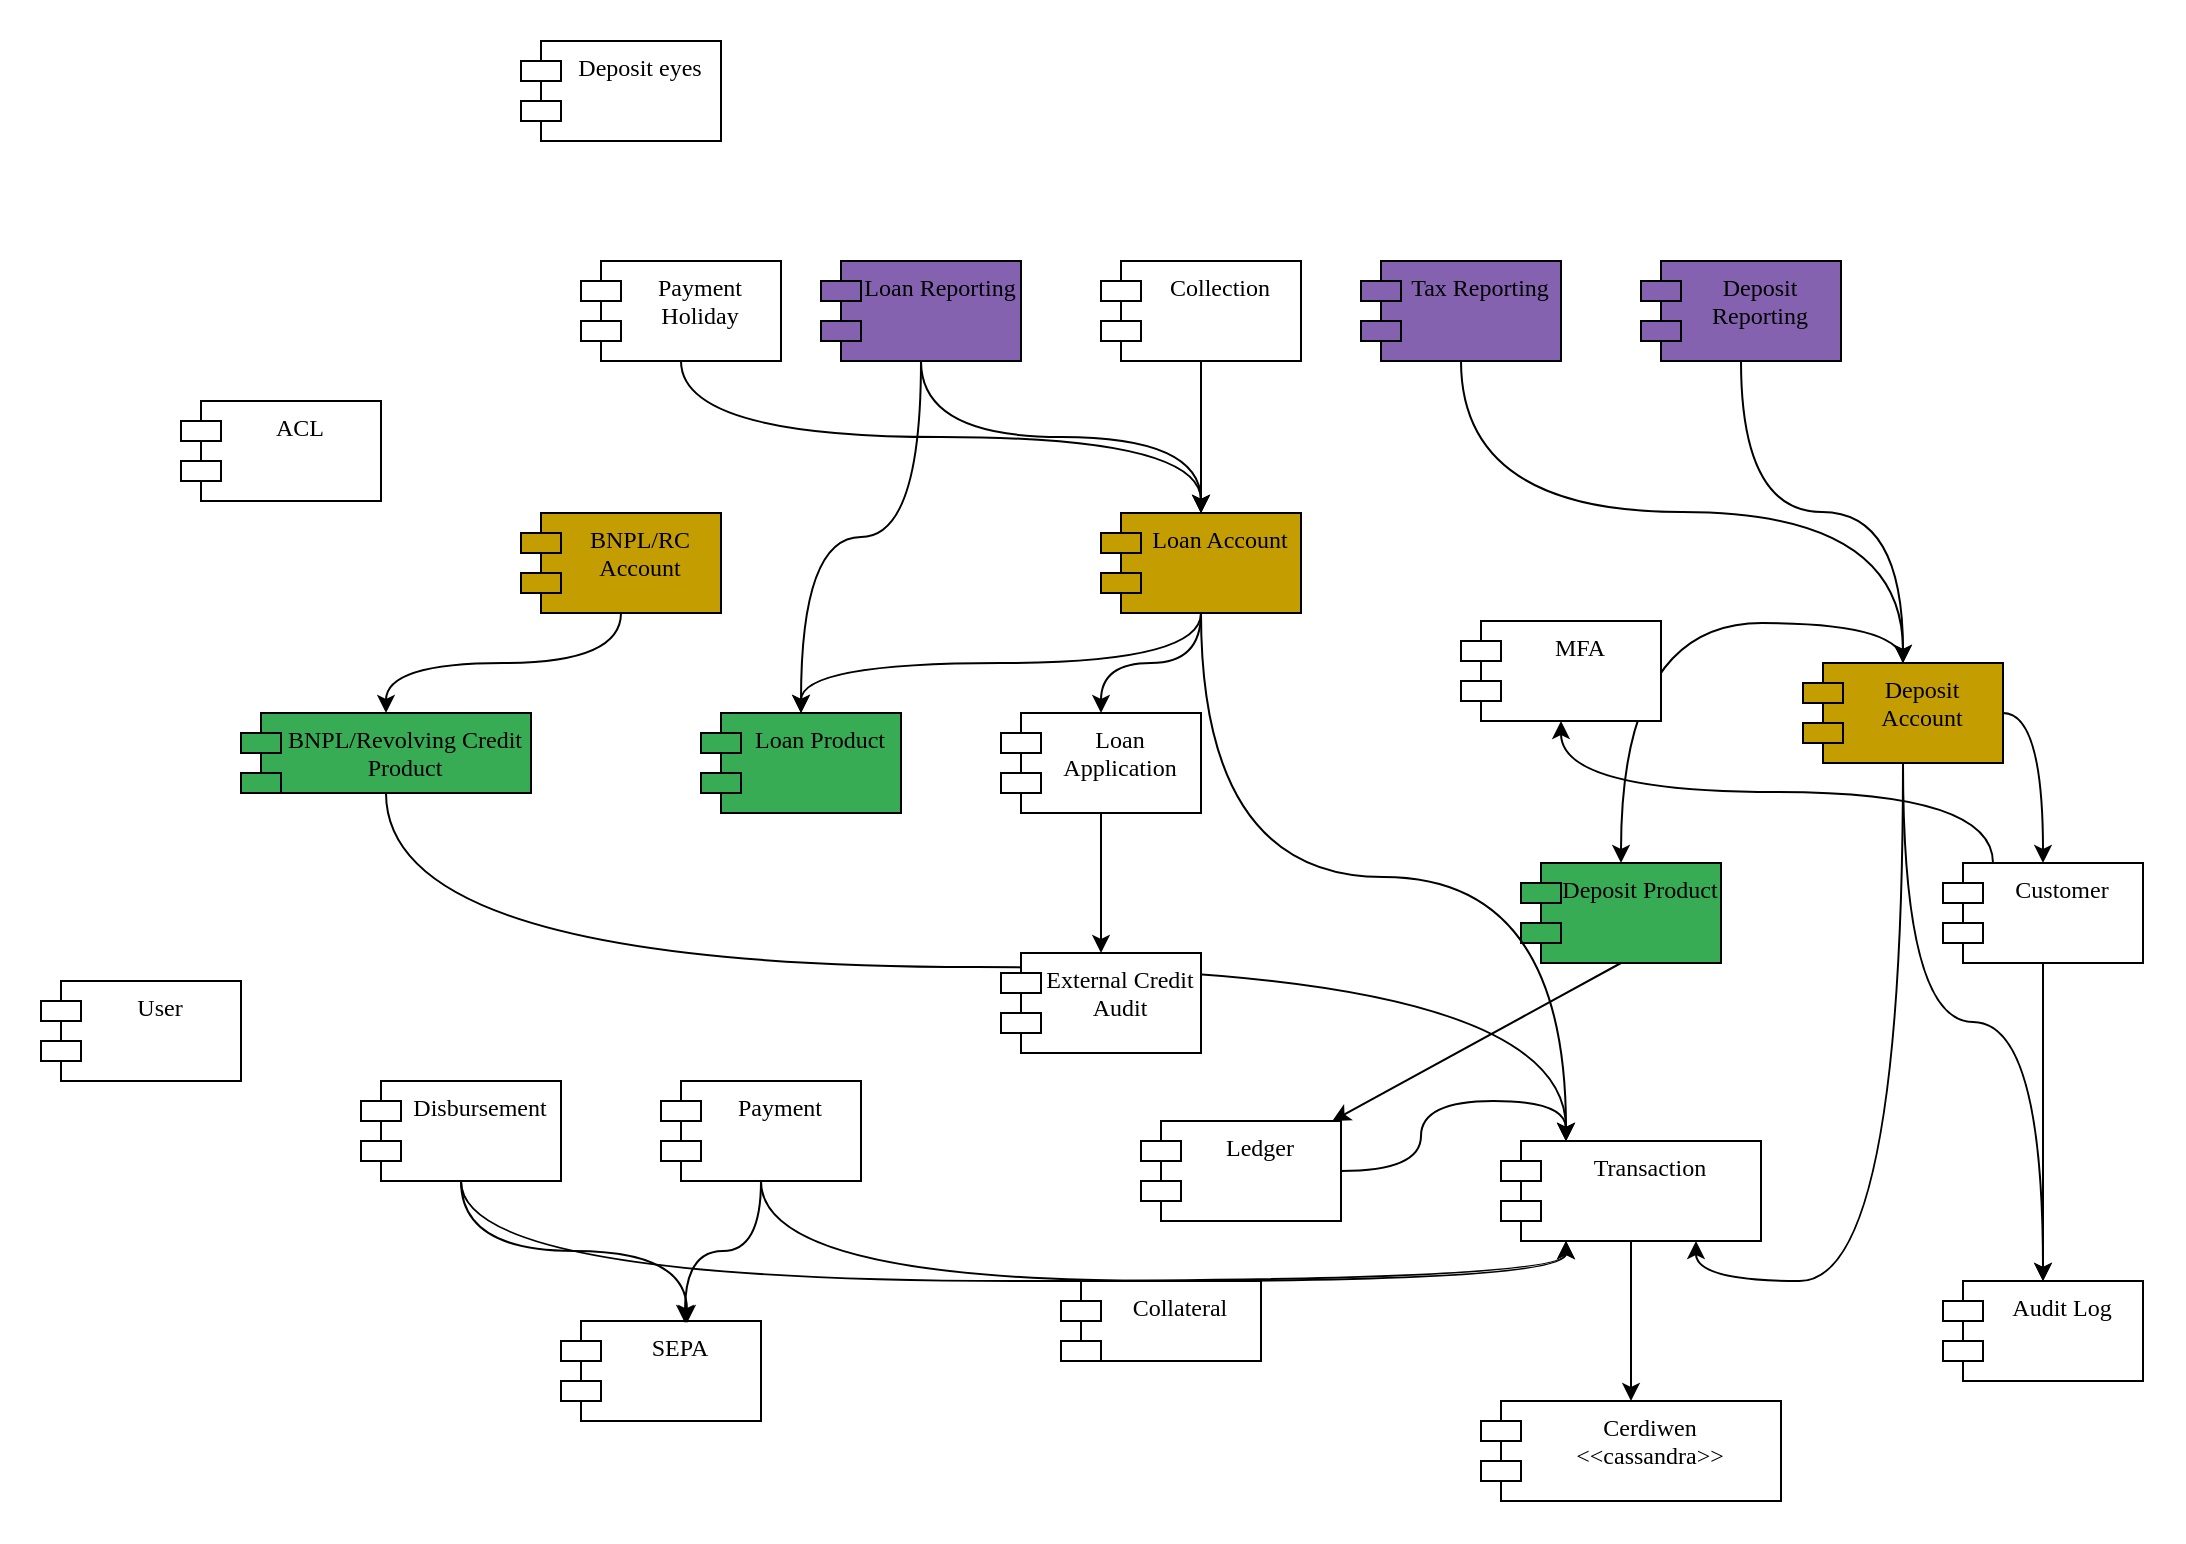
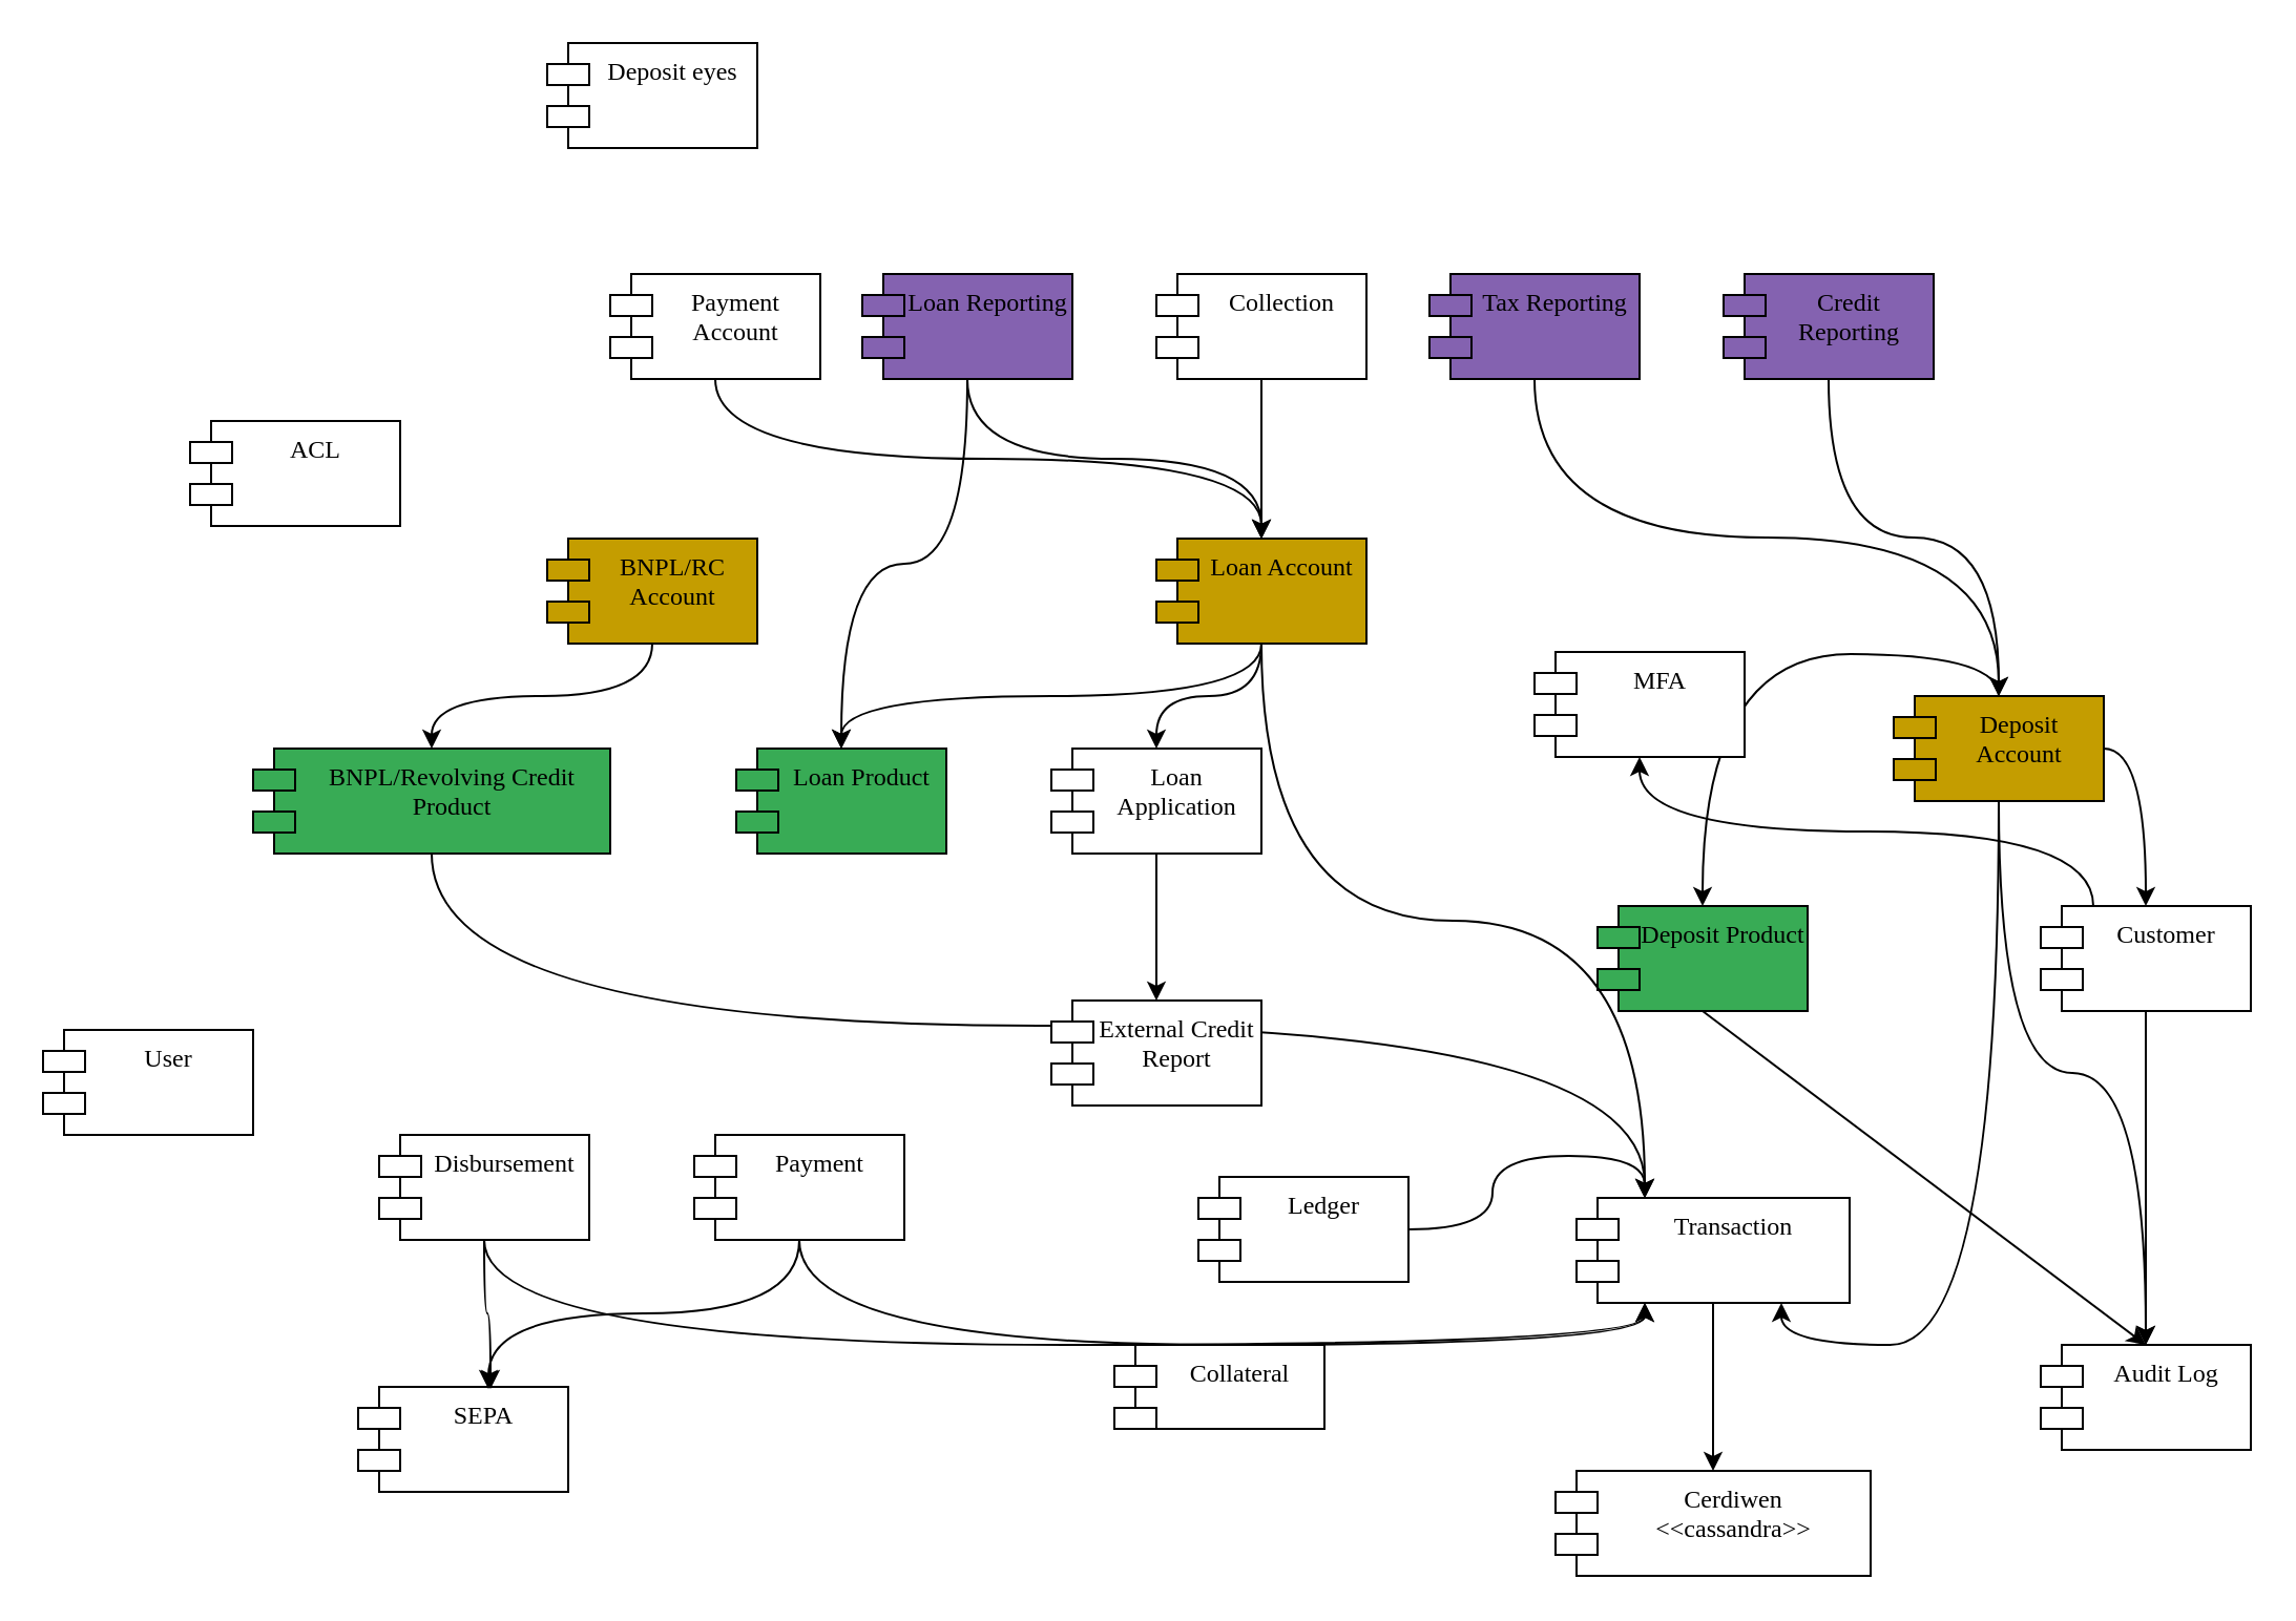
- <mxCell id="20" value="Payment Holiday" style="shape=module;align=left;spacingLeft=20;align=center;verticalAlign=top;whiteSpace=wrap;html=1;fontFamily=Anonymous Pro;fontSource=https%3A%2F%2Ffonts.googleapis.com%2Fcss%3Ffamily%3DAnonymous%2BPro;" vertex="1" parent="1"><mxGeometry x="290" y="130" width="100" height="50" as="geometry" /></mxCell>
+ <mxCell id="20" value="Payment Account" style="shape=module;align=left;spacingLeft=20;align=center;verticalAlign=top;whiteSpace=wrap;html=1;fontFamily=Anonymous Pro;fontSource=https%3A%2F%2Ffonts.googleapis.com%2Fcss%3Ffamily%3DAnonymous%2BPro;" vertex="1" parent="1"><mxGeometry x="290" y="130" width="100" height="50" as="geometry" /></mxCell>
- <mxCell id="16" value="Deposit Reporting" style="shape=module;align=left;spacingLeft=20;align=center;verticalAlign=top;whiteSpace=wrap;html=1;fontFamily=Anonymous Pro;fontSource=https%3A%2F%2Ffonts.googleapis.com%2Fcss%3Ffamily%3DAnonymous%2BPro;fillColor=#8462B0;" vertex="1" parent="1"><mxGeometry x="820" y="130" width="100" height="50" as="geometry" /></mxCell>
+ <mxCell id="16" value="Credit Reporting" style="shape=module;align=left;spacingLeft=20;align=center;verticalAlign=top;whiteSpace=wrap;html=1;fontFamily=Anonymous Pro;fontSource=https%3A%2F%2Ffonts.googleapis.com%2Fcss%3Ffamily%3DAnonymous%2BPro;fillColor=#8462B0;" vertex="1" parent="1"><mxGeometry x="820" y="130" width="100" height="50" as="geometry" /></mxCell>
- <mxCell id="13" value="BNPL/Revolving Credit Product" style="shape=module;align=left;spacingLeft=20;align=center;verticalAlign=top;whiteSpace=wrap;html=1;fontFamily=Anonymous Pro;fontSource=https%3A%2F%2Ffonts.googleapis.com%2Fcss%3Ffamily%3DAnonymous%2BPro;fillColor=#38AB55;" vertex="1" parent="1"><mxGeometry x="120" y="356" width="145" height="40" as="geometry" /></mxCell>
+ <mxCell id="13" value="BNPL/Revolving Credit Product" style="shape=module;align=left;spacingLeft=20;align=center;verticalAlign=top;whiteSpace=wrap;html=1;fontFamily=Anonymous Pro;fontSource=https%3A%2F%2Ffonts.googleapis.com%2Fcss%3Ffamily%3DAnonymous%2BPro;fillColor=#38AB55;" vertex="1" parent="1"><mxGeometry x="120" y="356" width="170" height="50" as="geometry" /></mxCell>
- <mxCell id="23" value="External Credit Audit" style="shape=module;align=left;spacingLeft=20;align=center;verticalAlign=top;whiteSpace=wrap;html=1;fontFamily=Anonymous Pro;fontSource=https%3A%2F%2Ffonts.googleapis.com%2Fcss%3Ffamily%3DAnonymous%2BPro;" vertex="1" parent="1"><mxGeometry x="500" y="476" width="100" height="50" as="geometry" /></mxCell>
+ <mxCell id="23" value="External Credit Report" style="shape=module;align=left;spacingLeft=20;align=center;verticalAlign=top;whiteSpace=wrap;html=1;fontFamily=Anonymous Pro;fontSource=https%3A%2F%2Ffonts.googleapis.com%2Fcss%3Ffamily%3DAnonymous%2BPro;" vertex="1" parent="1"><mxGeometry x="500" y="476" width="100" height="50" as="geometry" /></mxCell>
- <mxCell id="2" style="edgeStyle=orthogonalEdgeStyle;rounded=0;orthogonalLoop=1;jettySize=auto;html=1;exitX=0.5;exitY=1;exitDx=0;exitDy=0;noEdgeStyle=1;" edge="1" parent="1" source="3" target="18"><mxGeometry relative="1" as="geometry" /></mxCell>
+ <mxCell id="2" style="edgeStyle=orthogonalEdgeStyle;rounded=0;orthogonalLoop=1;jettySize=auto;html=1;exitX=0.5;exitY=1;exitDx=0;exitDy=0;entryX=0.5;entryY=0;entryDx=0;entryDy=0;noEdgeStyle=1;" edge="1" parent="1" source="3" target="11"><mxGeometry relative="1" as="geometry" /></mxCell>
- <mxCell id="50" value="SEPA" style="shape=module;align=left;spacingLeft=20;align=center;verticalAlign=top;whiteSpace=wrap;html=1;fontFamily=Anonymous Pro;fontSource=https%3A%2F%2Ffonts.googleapis.com%2Fcss%3Ffamily%3DAnonymous%2BPro;" vertex="1" parent="1"><mxGeometry x="280" y="660" width="100" height="50" as="geometry" /></mxCell>
+ <mxCell id="50" value="SEPA" style="shape=module;align=left;spacingLeft=20;align=center;verticalAlign=top;whiteSpace=wrap;html=1;fontFamily=Anonymous Pro;fontSource=https%3A%2F%2Ffonts.googleapis.com%2Fcss%3Ffamily%3DAnonymous%2BPro;" vertex="1" parent="1"><mxGeometry x="170" y="660" width="100" height="50" as="geometry" /></mxCell>
